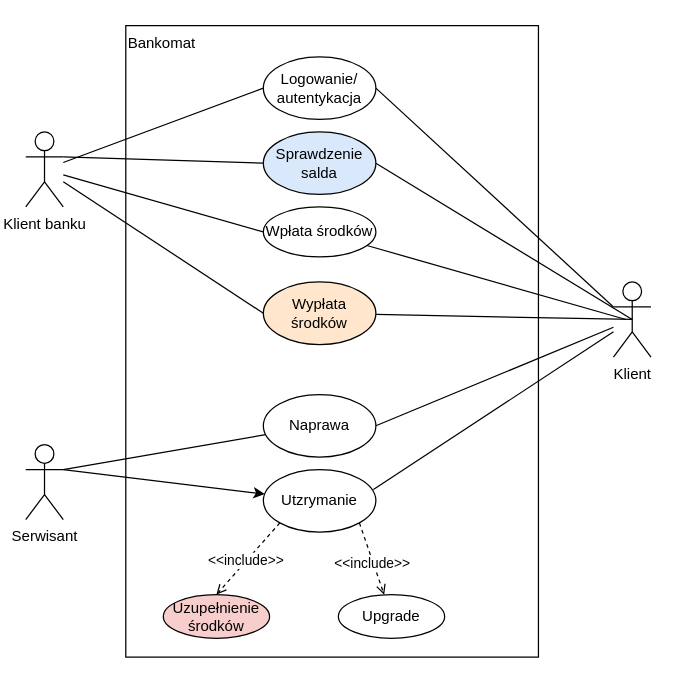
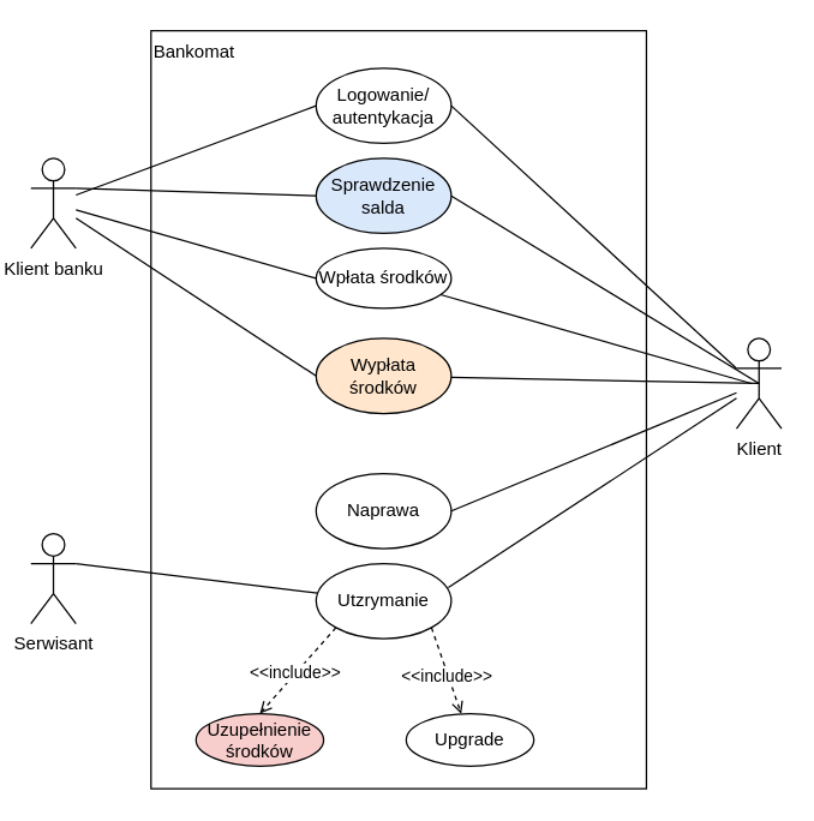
- <mxCell id="15" value="" style="endArrow=none;html=1;rounded=0;exitX=1;exitY=0.333;exitDx=0;exitDy=0;exitPerimeter=0;" parent="1" source="4" target="14" edge="1"><mxGeometry width="50" height="50" relative="1" as="geometry"><mxPoint x="320" y="315" as="sourcePoint" /><mxPoint x="370" y="265" as="targetPoint" /></mxGeometry></mxCell>
- <mxCell id="17" value="" style="endArrow=classic;html=1;rounded=0;exitX=1;exitY=0.333;exitDx=0;exitDy=0;exitPerimeter=0;" parent="1" source="4" target="16" edge="1"><mxGeometry width="50" height="50" relative="1" as="geometry"><mxPoint x="320" y="315" as="sourcePoint" /><mxPoint x="370" y="265" as="targetPoint" /></mxGeometry></mxCell>
+ <mxCell id="17" value="" style="endArrow=none;html=1;rounded=0;exitX=1;exitY=0.333;exitDx=0;exitDy=0;exitPerimeter=0;" parent="1" source="4" target="16" edge="1"><mxGeometry width="50" height="50" relative="1" as="geometry"><mxPoint x="320" y="315" as="sourcePoint" /><mxPoint x="370" y="265" as="targetPoint" /></mxGeometry></mxCell>
